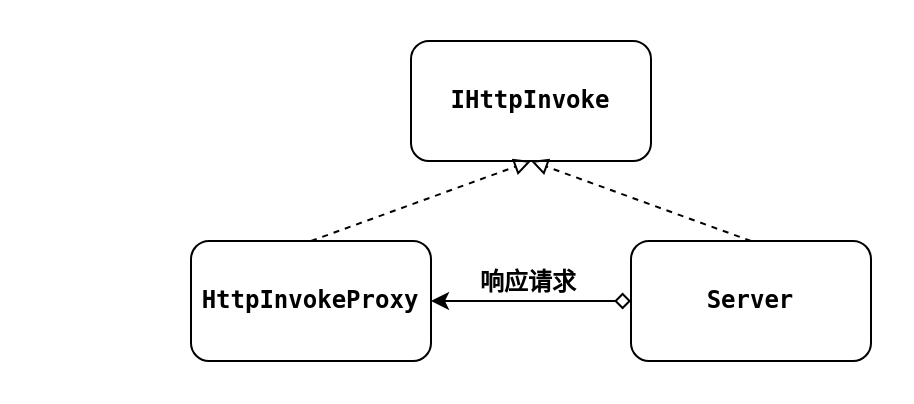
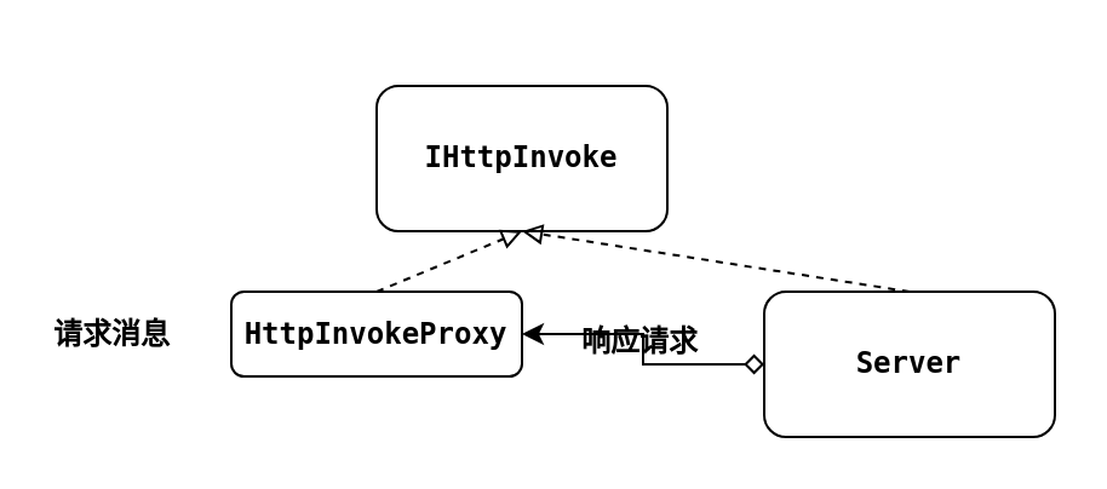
- <mxCell id="2" value="&lt;pre&gt;IHttpInvoke&lt;/pre&gt;" style="rounded=1;whiteSpace=wrap;html=1;fontStyle=1" vertex="1" parent="1"><mxGeometry x="205" y="20" width="120" height="60" as="geometry" /></mxCell>
+ <mxCell id="2" value="&lt;pre&gt;IHttpInvoke&lt;/pre&gt;" style="rounded=1;whiteSpace=wrap;html=1;fontStyle=1" vertex="1" parent="1"><mxGeometry x="155" y="35" width="120" height="60" as="geometry" /></mxCell>
+ <mxCell id="8" value="请求消息" style="text;html=1;resizable=0;points=[];autosize=1;align=left;verticalAlign=top;spacingTop=-4;fontStyle=1" vertex="1" parent="1"><mxGeometry x="20" y="128" width="60" height="20" as="geometry" /></mxCell>
- <mxCell id="5" value="&lt;pre&gt;HttpInvokeProxy&lt;/pre&gt;" style="rounded=1;whiteSpace=wrap;html=1;fontStyle=1" vertex="1" parent="1"><mxGeometry x="95" y="120" width="120" height="60" as="geometry" /></mxCell>
+ <mxCell id="5" value="&lt;pre&gt;HttpInvokeProxy&lt;/pre&gt;" style="rounded=1;whiteSpace=wrap;html=1;fontStyle=1" vertex="1" parent="1"><mxGeometry x="95" y="120" width="120" height="35" as="geometry" /></mxCell>
